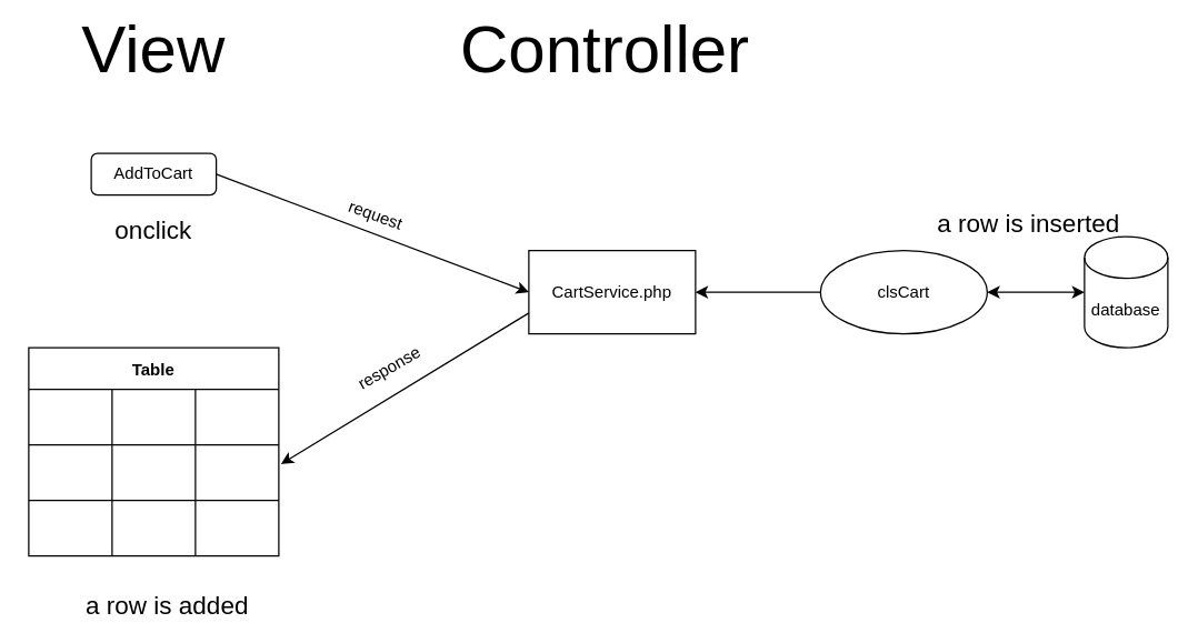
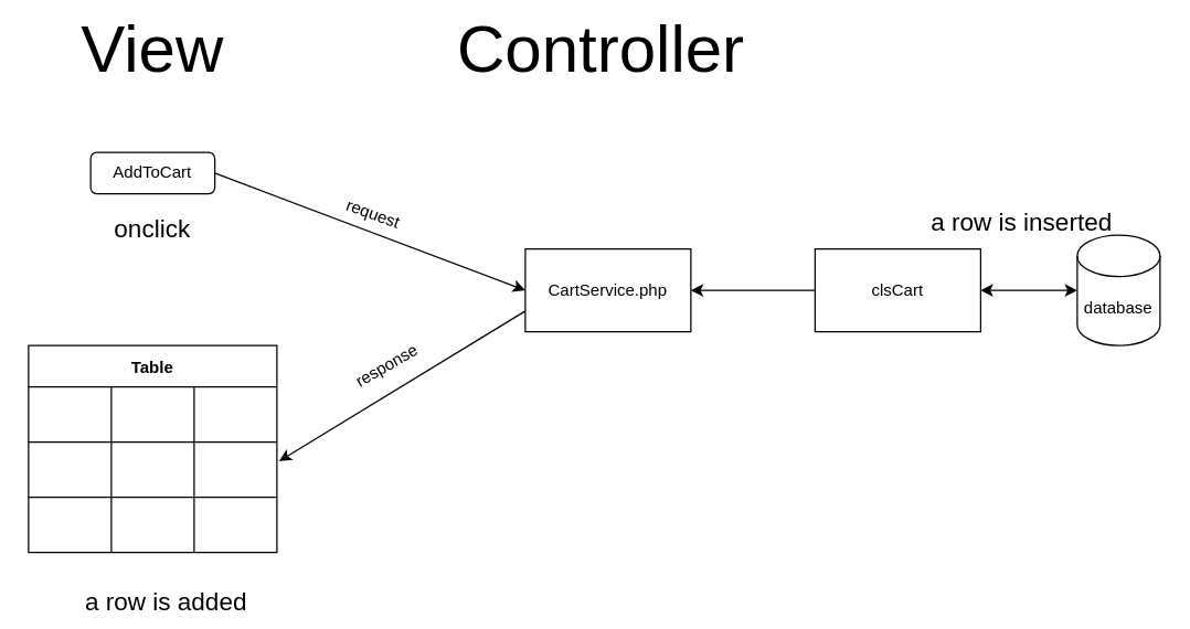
- <mxCell id="6" value="clsCart" style="ellipse;whiteSpace=wrap;html=1;" vertex="1" parent="1"><mxGeometry x="590" y="180" width="120" height="60" as="geometry" /></mxCell>
+ <mxCell id="6" value="clsCart" style="rounded=0;whiteSpace=wrap;html=1;" vertex="1" parent="1"><mxGeometry x="590" y="180" width="120" height="60" as="geometry" /></mxCell>
